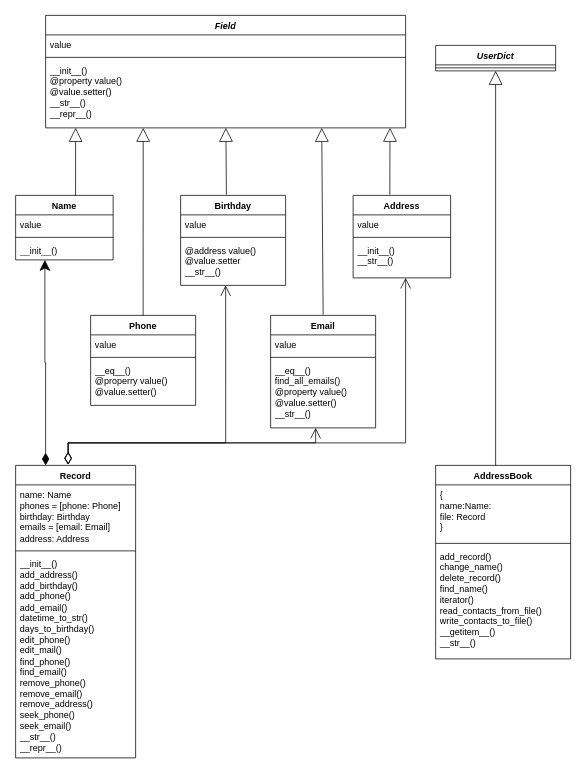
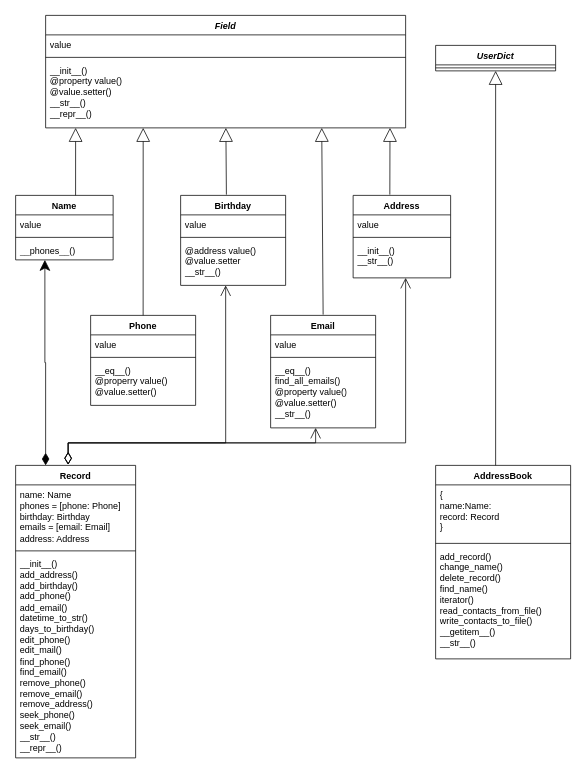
- <mxCell id="9" value="__init__()" style="text;strokeColor=none;fillColor=none;align=left;verticalAlign=top;spacingLeft=4;spacingRight=4;overflow=hidden;rotatable=0;points=[[0,0.5],[1,0.5]];portConstraint=eastwest;whiteSpace=wrap;html=1;" vertex="1" parent="6"><mxGeometry y="60" width="130" height="26" as="geometry" /></mxCell>
+ <mxCell id="9" value="__phones__()" style="text;strokeColor=none;fillColor=none;align=left;verticalAlign=top;spacingLeft=4;spacingRight=4;overflow=hidden;rotatable=0;points=[[0,0.5],[1,0.5]];portConstraint=eastwest;whiteSpace=wrap;html=1;" vertex="1" parent="6"><mxGeometry y="60" width="130" height="26" as="geometry" /></mxCell>
- <mxCell id="31" value="{&lt;br&gt;name:Name: &lt;br&gt;file: Record&lt;br&gt;}" style="text;strokeColor=none;fillColor=none;align=left;verticalAlign=top;spacingLeft=4;spacingRight=4;overflow=hidden;rotatable=0;points=[[0,0.5],[1,0.5]];portConstraint=eastwest;whiteSpace=wrap;html=1;" vertex="1" parent="30"><mxGeometry y="26" width="180" height="74" as="geometry" /></mxCell>
+ <mxCell id="31" value="{&lt;br&gt;name:Name: &lt;br&gt;record: Record&lt;br&gt;}" style="text;strokeColor=none;fillColor=none;align=left;verticalAlign=top;spacingLeft=4;spacingRight=4;overflow=hidden;rotatable=0;points=[[0,0.5],[1,0.5]];portConstraint=eastwest;whiteSpace=wrap;html=1;" vertex="1" parent="30"><mxGeometry y="26" width="180" height="74" as="geometry" /></mxCell>
